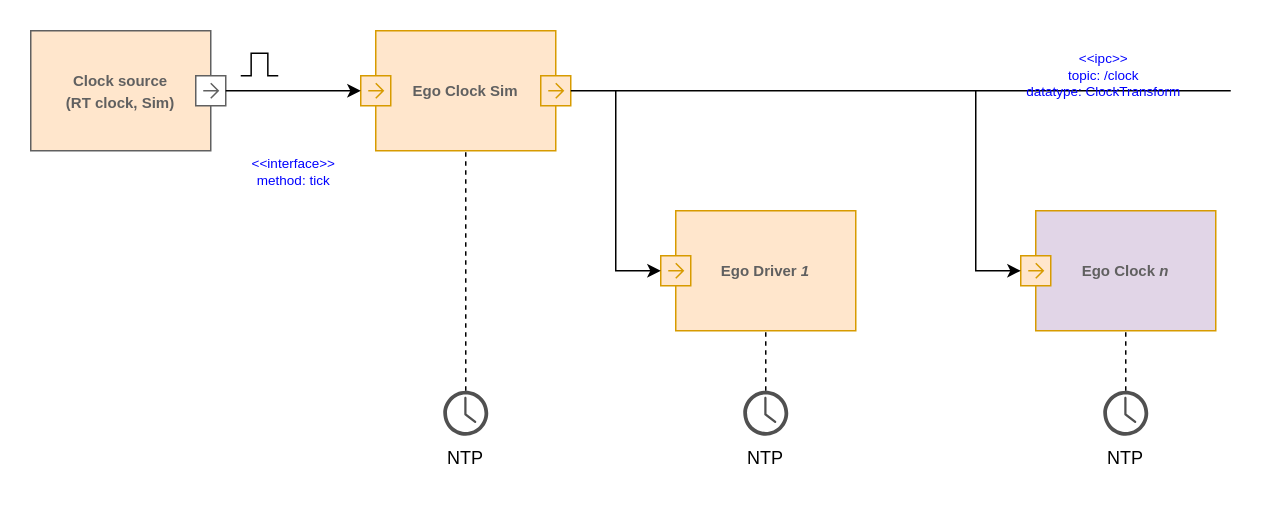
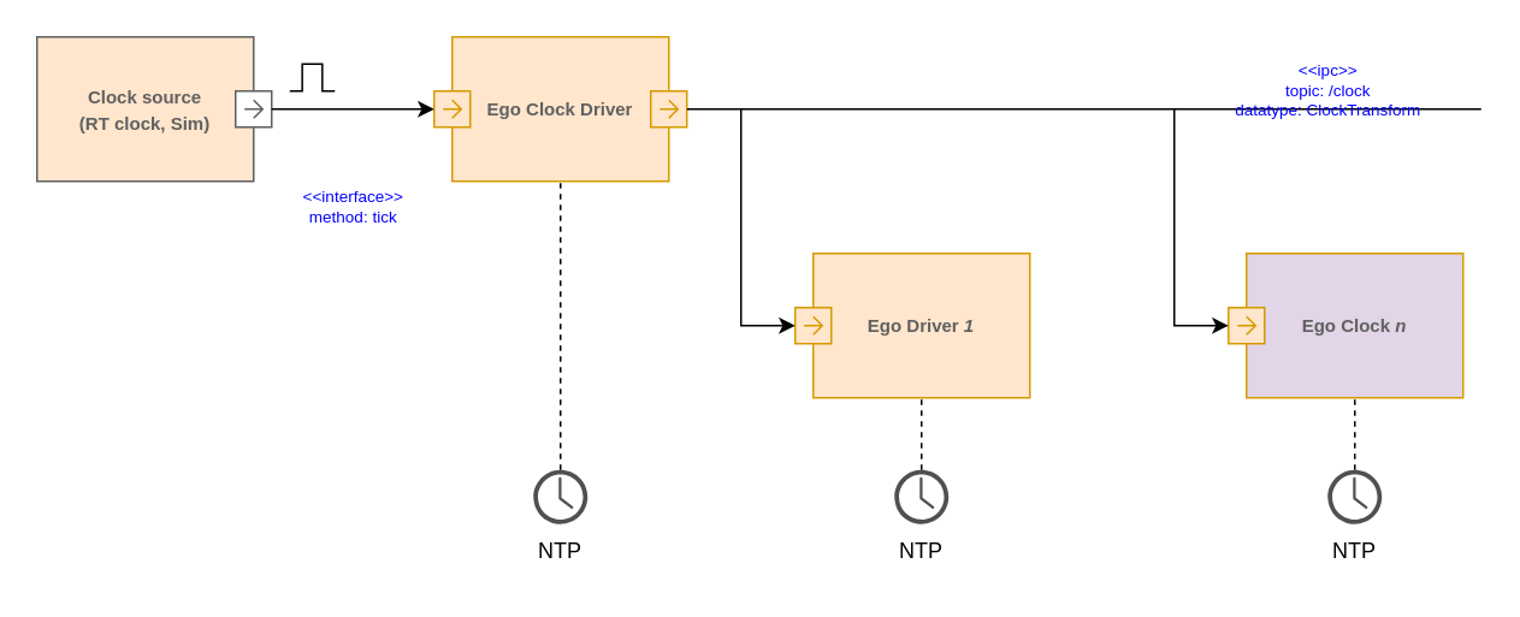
- <mxCell id="3" value="&lt;font color=&quot;#606060&quot;&gt;&lt;span style=&quot;font-size: 10px;&quot;&gt;&lt;b&gt;Ego Clock Sim&lt;/b&gt;&lt;/span&gt;&lt;/font&gt;" style="rounded=0;whiteSpace=wrap;html=1;strokeColor=#d79b00;fillColor=#ffe6cc;" vertex="1" parent="1"><mxGeometry x="250" y="20" width="120" height="80" as="geometry" /></mxCell>
+ <mxCell id="3" value="&lt;font color=&quot;#606060&quot;&gt;&lt;span style=&quot;font-size: 10px;&quot;&gt;&lt;b&gt;Ego Clock Driver&lt;/b&gt;&lt;/span&gt;&lt;/font&gt;" style="rounded=0;whiteSpace=wrap;html=1;strokeColor=#d79b00;fillColor=#ffe6cc;" vertex="1" parent="1"><mxGeometry x="250" y="20" width="120" height="80" as="geometry" /></mxCell>
